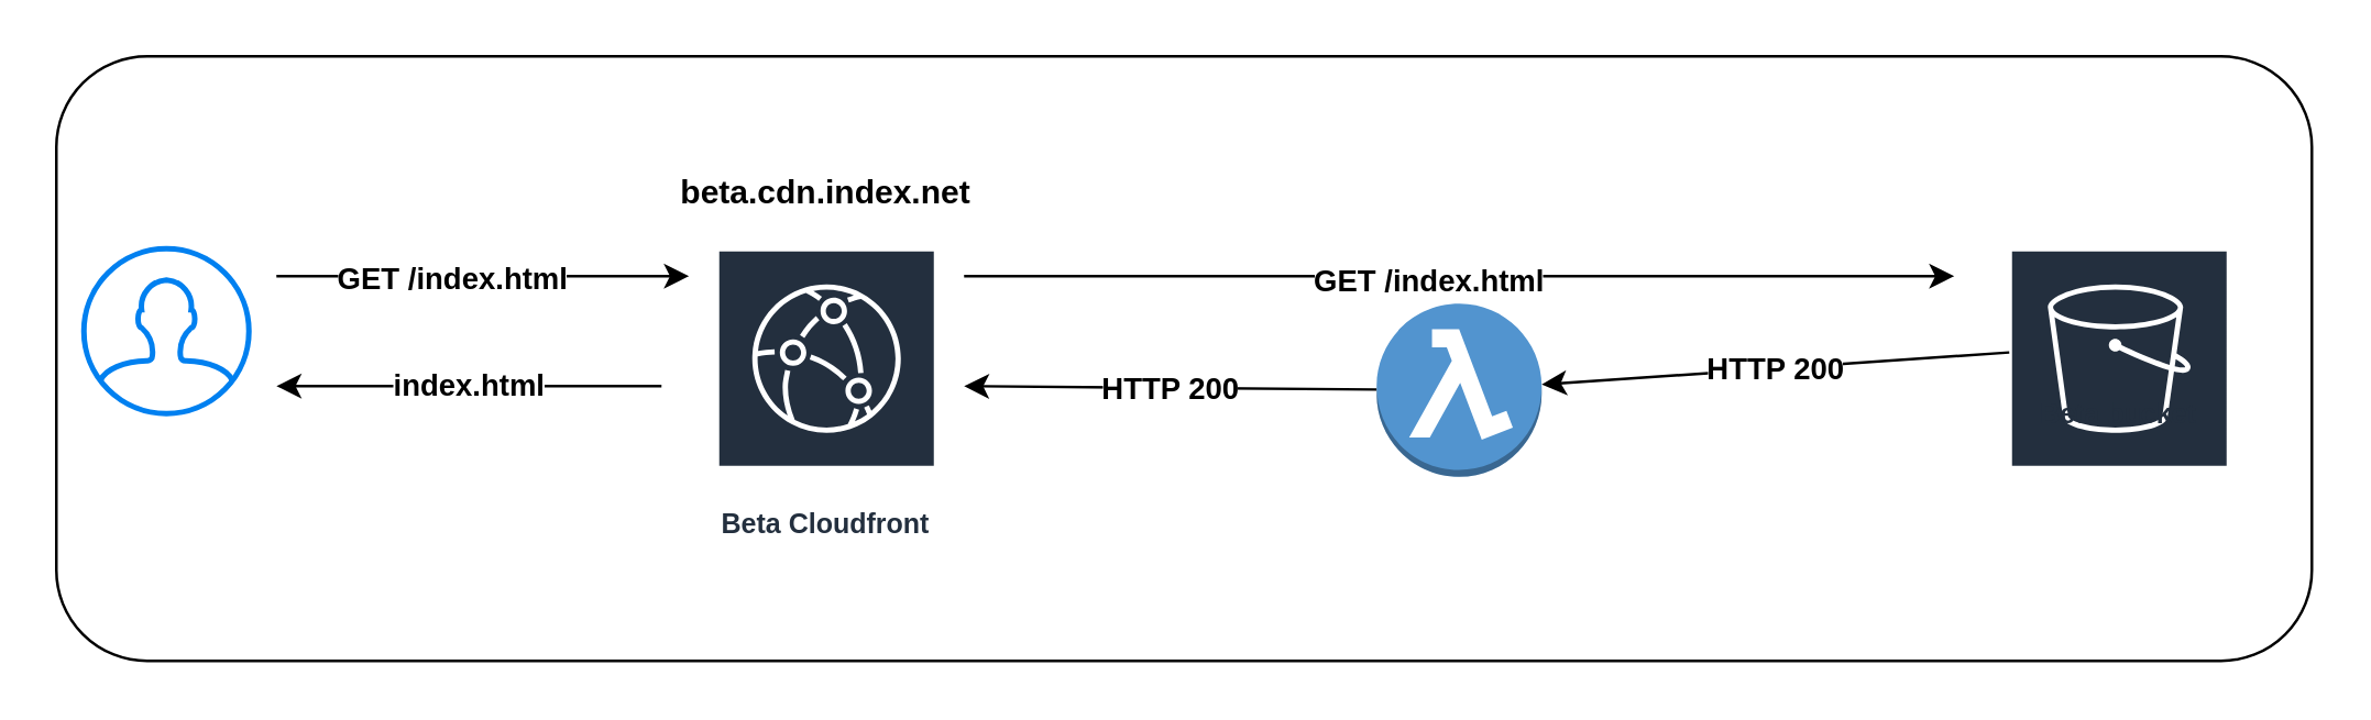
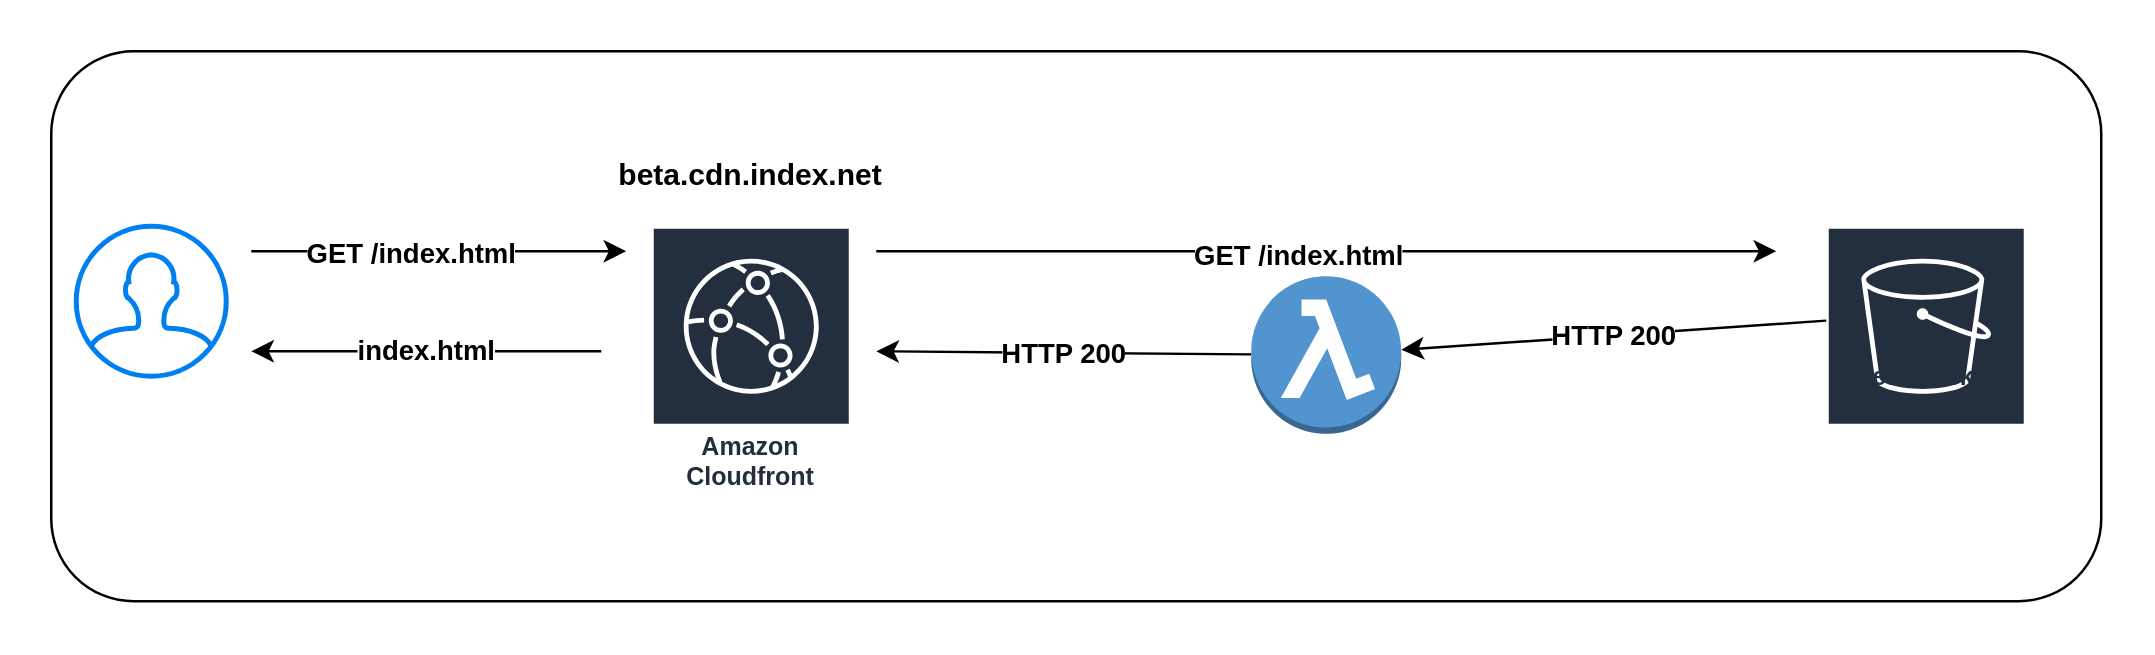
- <mxCell id="3" value="Beta Cloudfront" style="outlineConnect=0;fontColor=#232F3E;gradientColor=none;strokeColor=#ffffff;fillColor=#232F3E;dashed=0;verticalLabelPosition=middle;verticalAlign=bottom;align=center;html=1;whiteSpace=wrap;fontSize=10;fontStyle=1;spacing=3;shape=mxgraph.aws4.productIcon;prIcon=mxgraph.aws4.cloudfront;" parent="1" vertex="1"><mxGeometry x="260" y="90" width="80" height="110" as="geometry" /></mxCell>
+ <mxCell id="3" value="Amazon Cloudfront" style="outlineConnect=0;fontColor=#232F3E;gradientColor=none;strokeColor=#ffffff;fillColor=#232F3E;dashed=0;verticalLabelPosition=middle;verticalAlign=bottom;align=center;html=1;whiteSpace=wrap;fontSize=10;fontStyle=1;spacing=3;shape=mxgraph.aws4.productIcon;prIcon=mxgraph.aws4.cloudfront;" parent="1" vertex="1"><mxGeometry x="260" y="90" width="80" height="110" as="geometry" /></mxCell>
